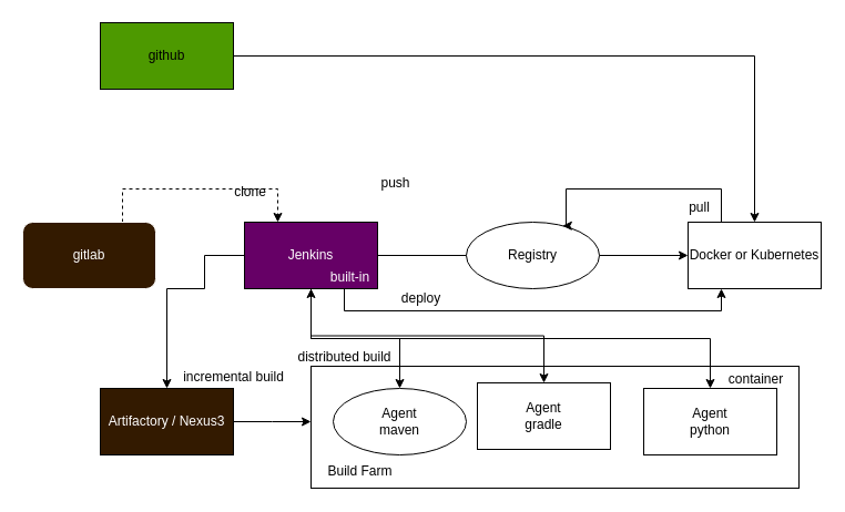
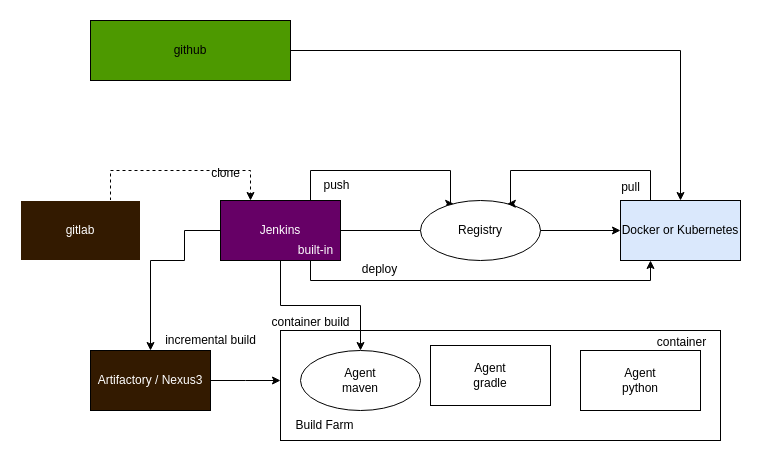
- <mxCell id="5" value="github" style="rounded=0;whiteSpace=wrap;html=1;fillColor=#4D9900;" vertex="1" parent="1"><mxGeometry x="90" y="20" width="120" height="60" as="geometry" /></mxCell>
+ <mxCell id="5" value="github" style="rounded=0;whiteSpace=wrap;html=1;fillColor=#4D9900;" vertex="1" parent="1"><mxGeometry x="90" y="20" width="200" height="60" as="geometry" /></mxCell>
- <mxCell id="24" value="push" style="text;html=1;align=center;verticalAlign=middle;resizable=0;points=[];autosize=1;strokeColor=none;fillColor=none;" vertex="1" parent="1"><mxGeometry x="331" y="150" width="50" height="30" as="geometry" /></mxCell>
+ <mxCell id="24" value="push" style="text;html=1;align=center;verticalAlign=middle;resizable=0;points=[];autosize=1;strokeColor=none;fillColor=none;" vertex="1" parent="1"><mxGeometry x="311" y="170" width="50" height="30" as="geometry" /></mxCell>
+ <mxCell id="8" value="" style="edgeStyle=orthogonalEdgeStyle;rounded=0;orthogonalLoop=1;jettySize=auto;html=1;exitX=0.75;exitY=0;exitDx=0;exitDy=0;entryX=0.25;entryY=0;entryDx=0;entryDy=0;" edge="1" parent="1" source="13" target="14"><mxGeometry relative="1" as="geometry"><Array as="points"><mxPoint x="310" y="170" /><mxPoint x="450" y="170" /></Array></mxGeometry></mxCell>
- <mxCell id="7" value="gitlab" style="whiteSpace=wrap;html=1;strokeColor=#FFFFFF;fillColor=#331A00;fontColor=#FFFFFF;rounded=1;" vertex="1" parent="1"><mxGeometry x="20" y="200" width="120" height="60" as="geometry" /></mxCell>
+ <mxCell id="7" value="gitlab" style="rounded=0;whiteSpace=wrap;html=1;strokeColor=#FFFFFF;fillColor=#331A00;fontColor=#FFFFFF;" vertex="1" parent="1"><mxGeometry x="20" y="200" width="120" height="60" as="geometry" /></mxCell>
- <mxCell id="16" value="Docker or Kubernetes" style="rounded=0;whiteSpace=wrap;html=1;" vertex="1" parent="1"><mxGeometry x="620" y="200" width="120" height="60" as="geometry" /></mxCell>
+ <mxCell id="16" value="Docker or Kubernetes" style="rounded=0;whiteSpace=wrap;html=1;fillColor=#dae8fc;" vertex="1" parent="1"><mxGeometry x="620" y="200" width="120" height="60" as="geometry" /></mxCell>
- <mxCell id="22" value="" style="edgeStyle=orthogonalEdgeStyle;rounded=0;orthogonalLoop=1;jettySize=auto;html=1;entryX=0.5;entryY=0;entryDx=0;entryDy=0;exitX=0.5;exitY=1;exitDx=0;exitDy=0;" edge="1" parent="1" source="13" target="19"><mxGeometry relative="1" as="geometry"><mxPoint x="290" y="270" as="sourcePoint" /><mxPoint x="370" y="360" as="targetPoint" /></mxGeometry></mxCell>
- <mxCell id="23" value="" style="edgeStyle=orthogonalEdgeStyle;rounded=0;orthogonalLoop=1;jettySize=auto;html=1;exitX=0.5;exitY=1;exitDx=0;exitDy=0;startArrow=classic;startFill=1;" edge="1" parent="1" source="13" target="21"><mxGeometry relative="1" as="geometry"><mxPoint x="290" y="270" as="sourcePoint" /><mxPoint x="510" y="360" as="targetPoint" /></mxGeometry></mxCell>
- <mxCell id="29" value="distributed build" style="text;html=1;align=center;verticalAlign=middle;resizable=0;points=[];autosize=1;strokeColor=none;fillColor=none;" vertex="1" parent="1"><mxGeometry x="255" y="307" width="110" height="30" as="geometry" /></mxCell>
+ <mxCell id="29" value="container build" style="text;html=1;align=center;verticalAlign=middle;resizable=0;points=[];autosize=1;strokeColor=none;fillColor=none;" vertex="1" parent="1"><mxGeometry x="255" y="307" width="110" height="30" as="geometry" /></mxCell>
